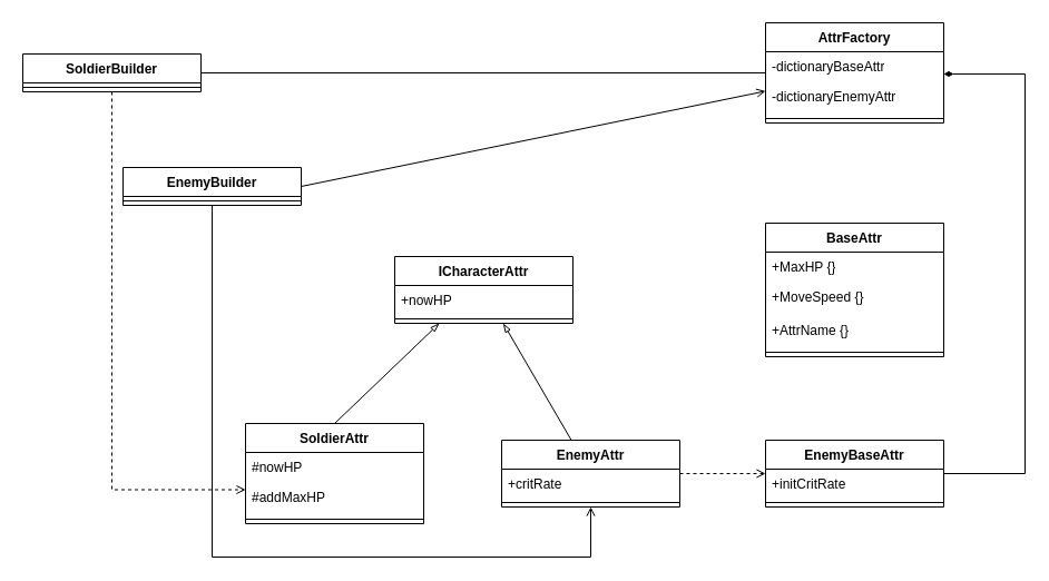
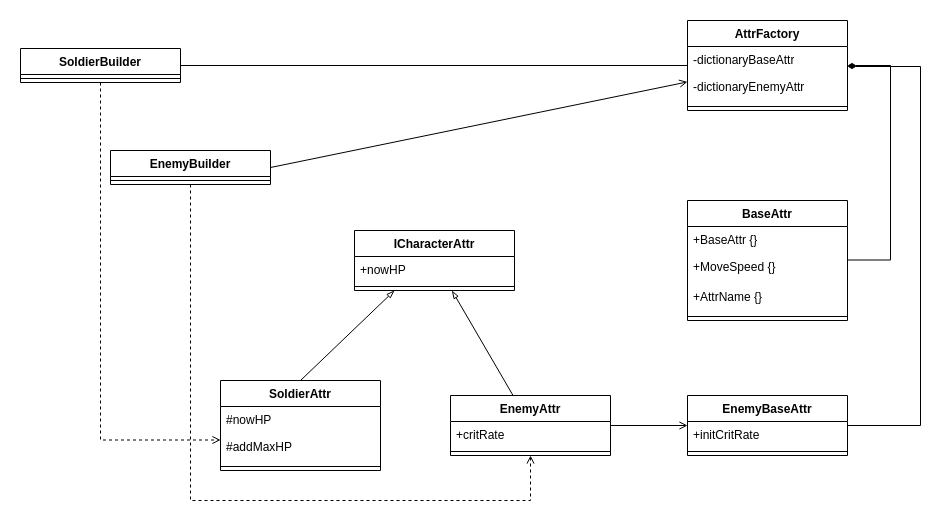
+ <mxCell id="35" style="edgeStyle=orthogonalEdgeStyle;rounded=0;orthogonalLoop=1;jettySize=auto;html=1;exitX=1;exitY=0.25;exitDx=0;exitDy=0;endArrow=diamondThin;endFill=1;" parent="1" source="17" target="23" edge="1"><mxGeometry relative="1" as="geometry"><Array as="points"><mxPoint x="890" y="260" /><mxPoint x="890" y="65" /></Array></mxGeometry></mxCell>
- <mxCell id="16" value="+MaxHP {}" style="text;strokeColor=none;fillColor=none;align=left;verticalAlign=top;spacingLeft=4;spacingRight=4;overflow=hidden;rotatable=0;points=[[0,0.5],[1,0.5]];portConstraint=eastwest;whiteSpace=wrap;html=1;" parent="15" vertex="1"><mxGeometry y="26" width="160" height="26" as="geometry" /></mxCell>
+ <mxCell id="16" value="+BaseAttr {}" style="text;strokeColor=none;fillColor=none;align=left;verticalAlign=top;spacingLeft=4;spacingRight=4;overflow=hidden;rotatable=0;points=[[0,0.5],[1,0.5]];portConstraint=eastwest;whiteSpace=wrap;html=1;" parent="15" vertex="1"><mxGeometry y="26" width="160" height="26" as="geometry" /></mxCell>
- <mxCell id="10" style="edgeStyle=none;rounded=0;orthogonalLoop=1;jettySize=auto;html=1;endArrow=open;endFill=0;dashed=1;" parent="1" source="12" target="20" edge="1"><mxGeometry relative="1" as="geometry" /></mxCell>
+ <mxCell id="10" style="edgeStyle=none;rounded=0;orthogonalLoop=1;jettySize=auto;html=1;endArrow=open;endFill=0;dashed=0;" parent="1" source="12" target="20" edge="1"><mxGeometry relative="1" as="geometry" /></mxCell>
- <mxCell id="32" style="edgeStyle=orthogonalEdgeStyle;rounded=0;orthogonalLoop=1;jettySize=auto;html=1;entryX=0.5;entryY=1;entryDx=0;entryDy=0;endArrow=open;endFill=0;" parent="1" source="33" target="12" edge="1"><mxGeometry relative="1" as="geometry"><Array as="points"><mxPoint x="190" y="500" /><mxPoint x="530" y="500" /></Array></mxGeometry></mxCell>
+ <mxCell id="32" style="edgeStyle=orthogonalEdgeStyle;rounded=0;orthogonalLoop=1;jettySize=auto;html=1;entryX=0.5;entryY=1;entryDx=0;entryDy=0;endArrow=open;endFill=0;dashed=1;" parent="1" source="33" target="12" edge="1"><mxGeometry relative="1" as="geometry"><Array as="points"><mxPoint x="190" y="500" /><mxPoint x="530" y="500" /></Array></mxGeometry></mxCell>
